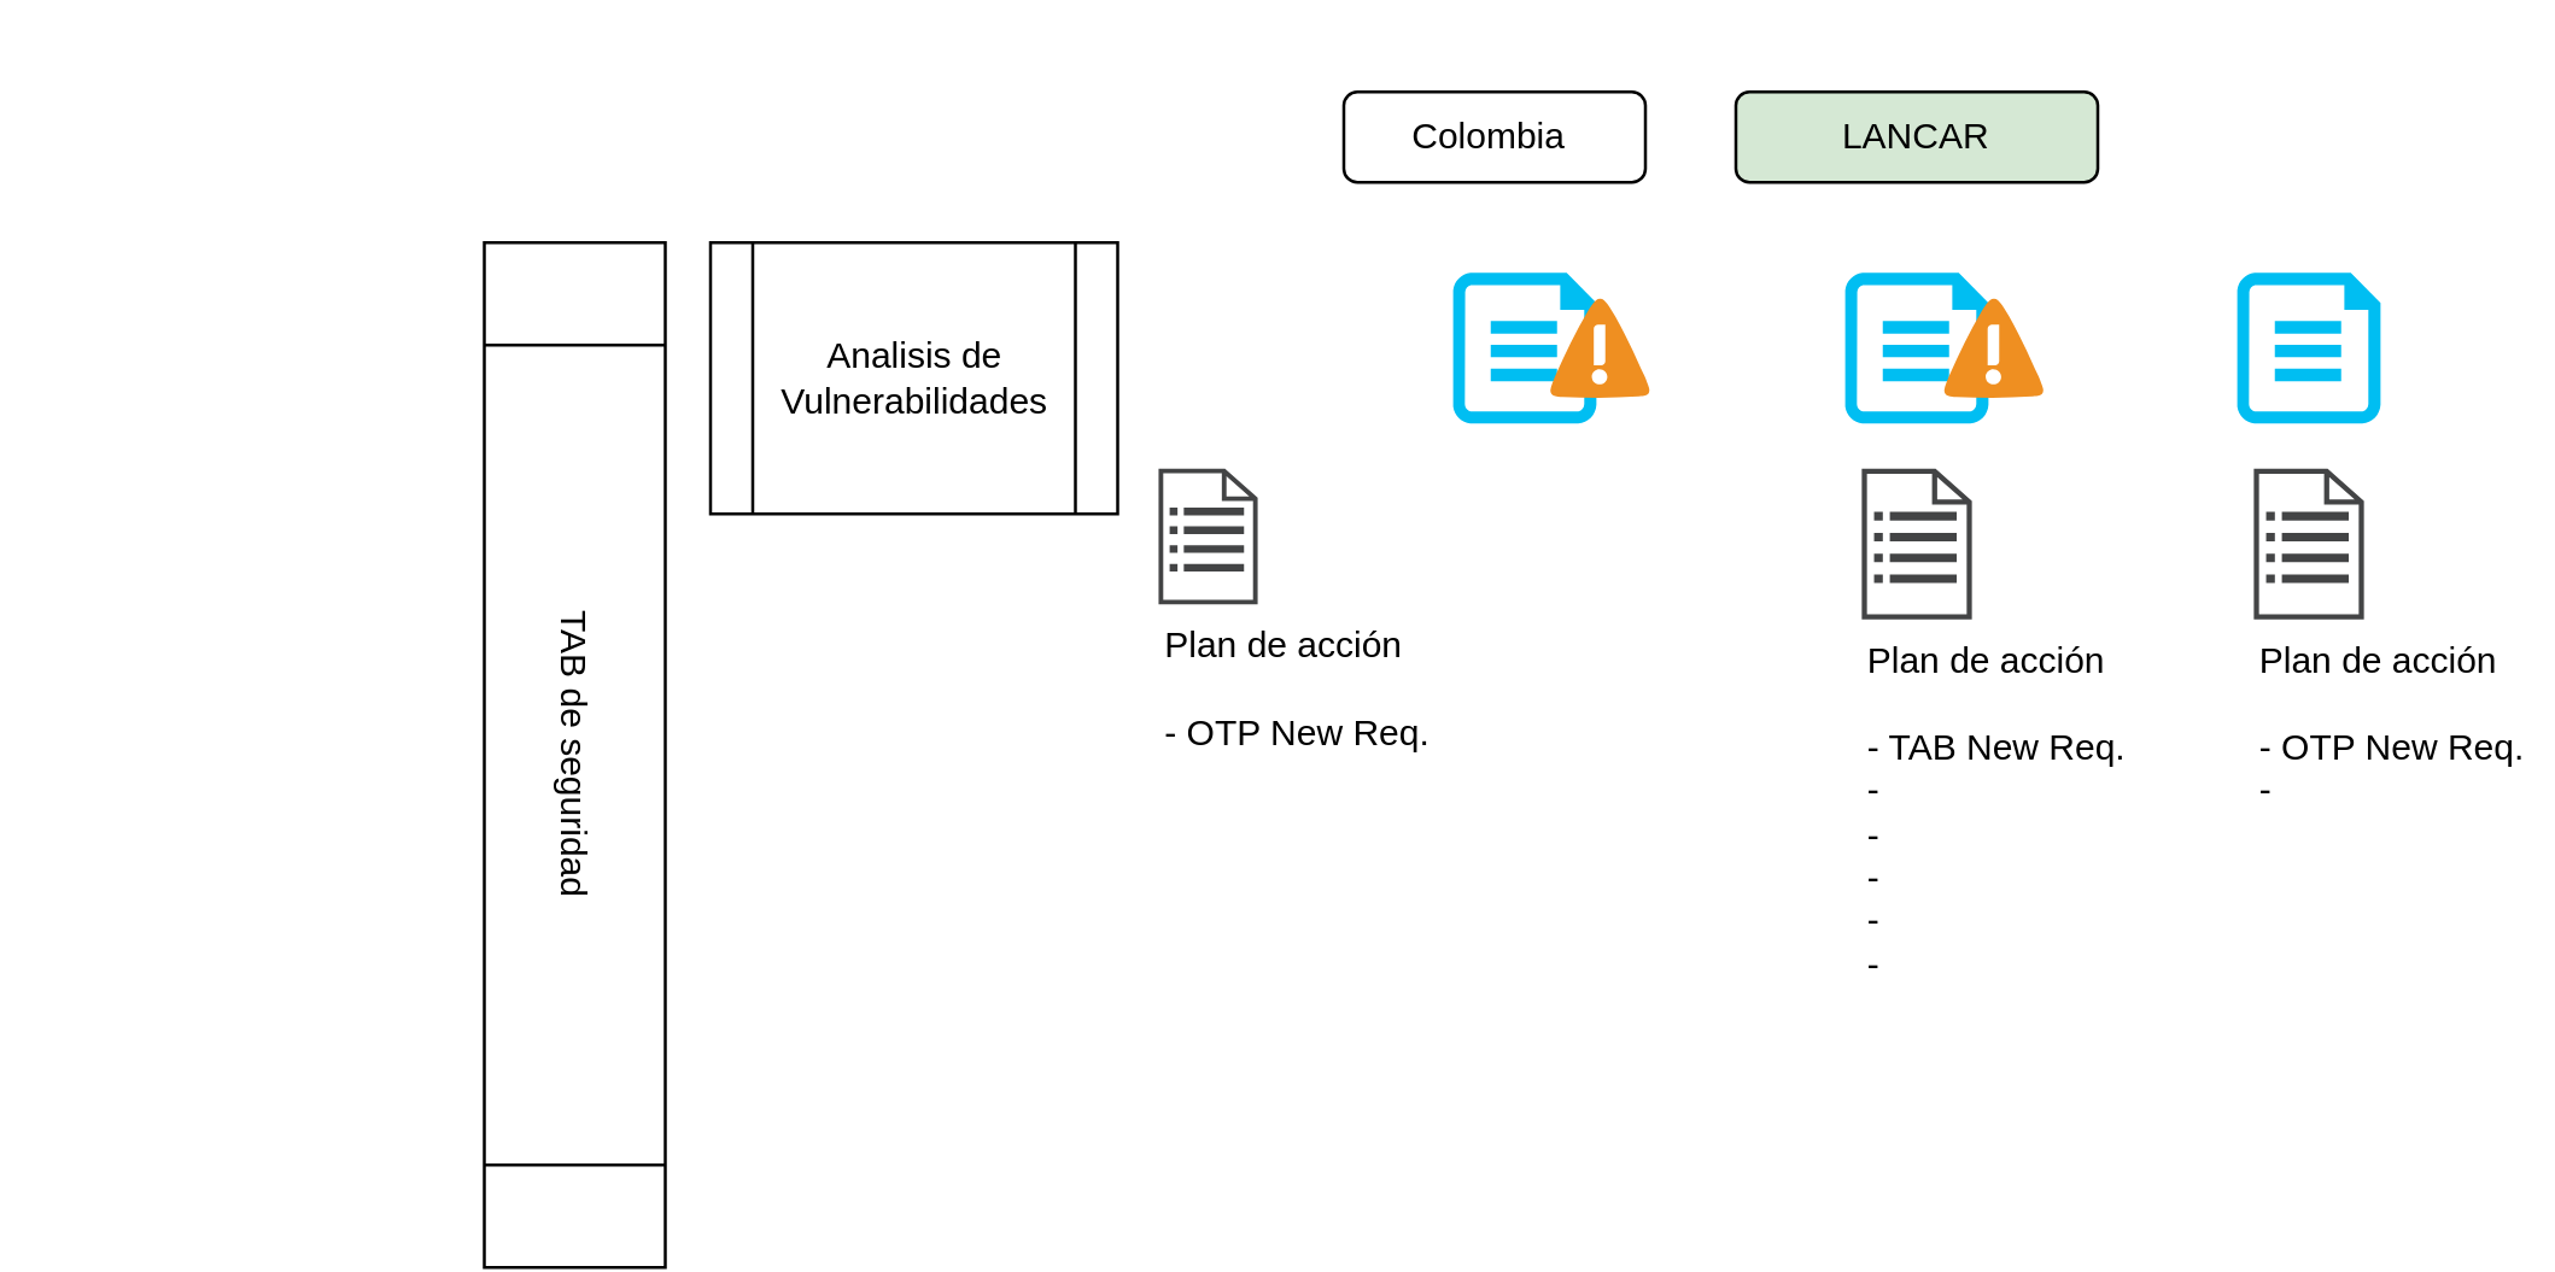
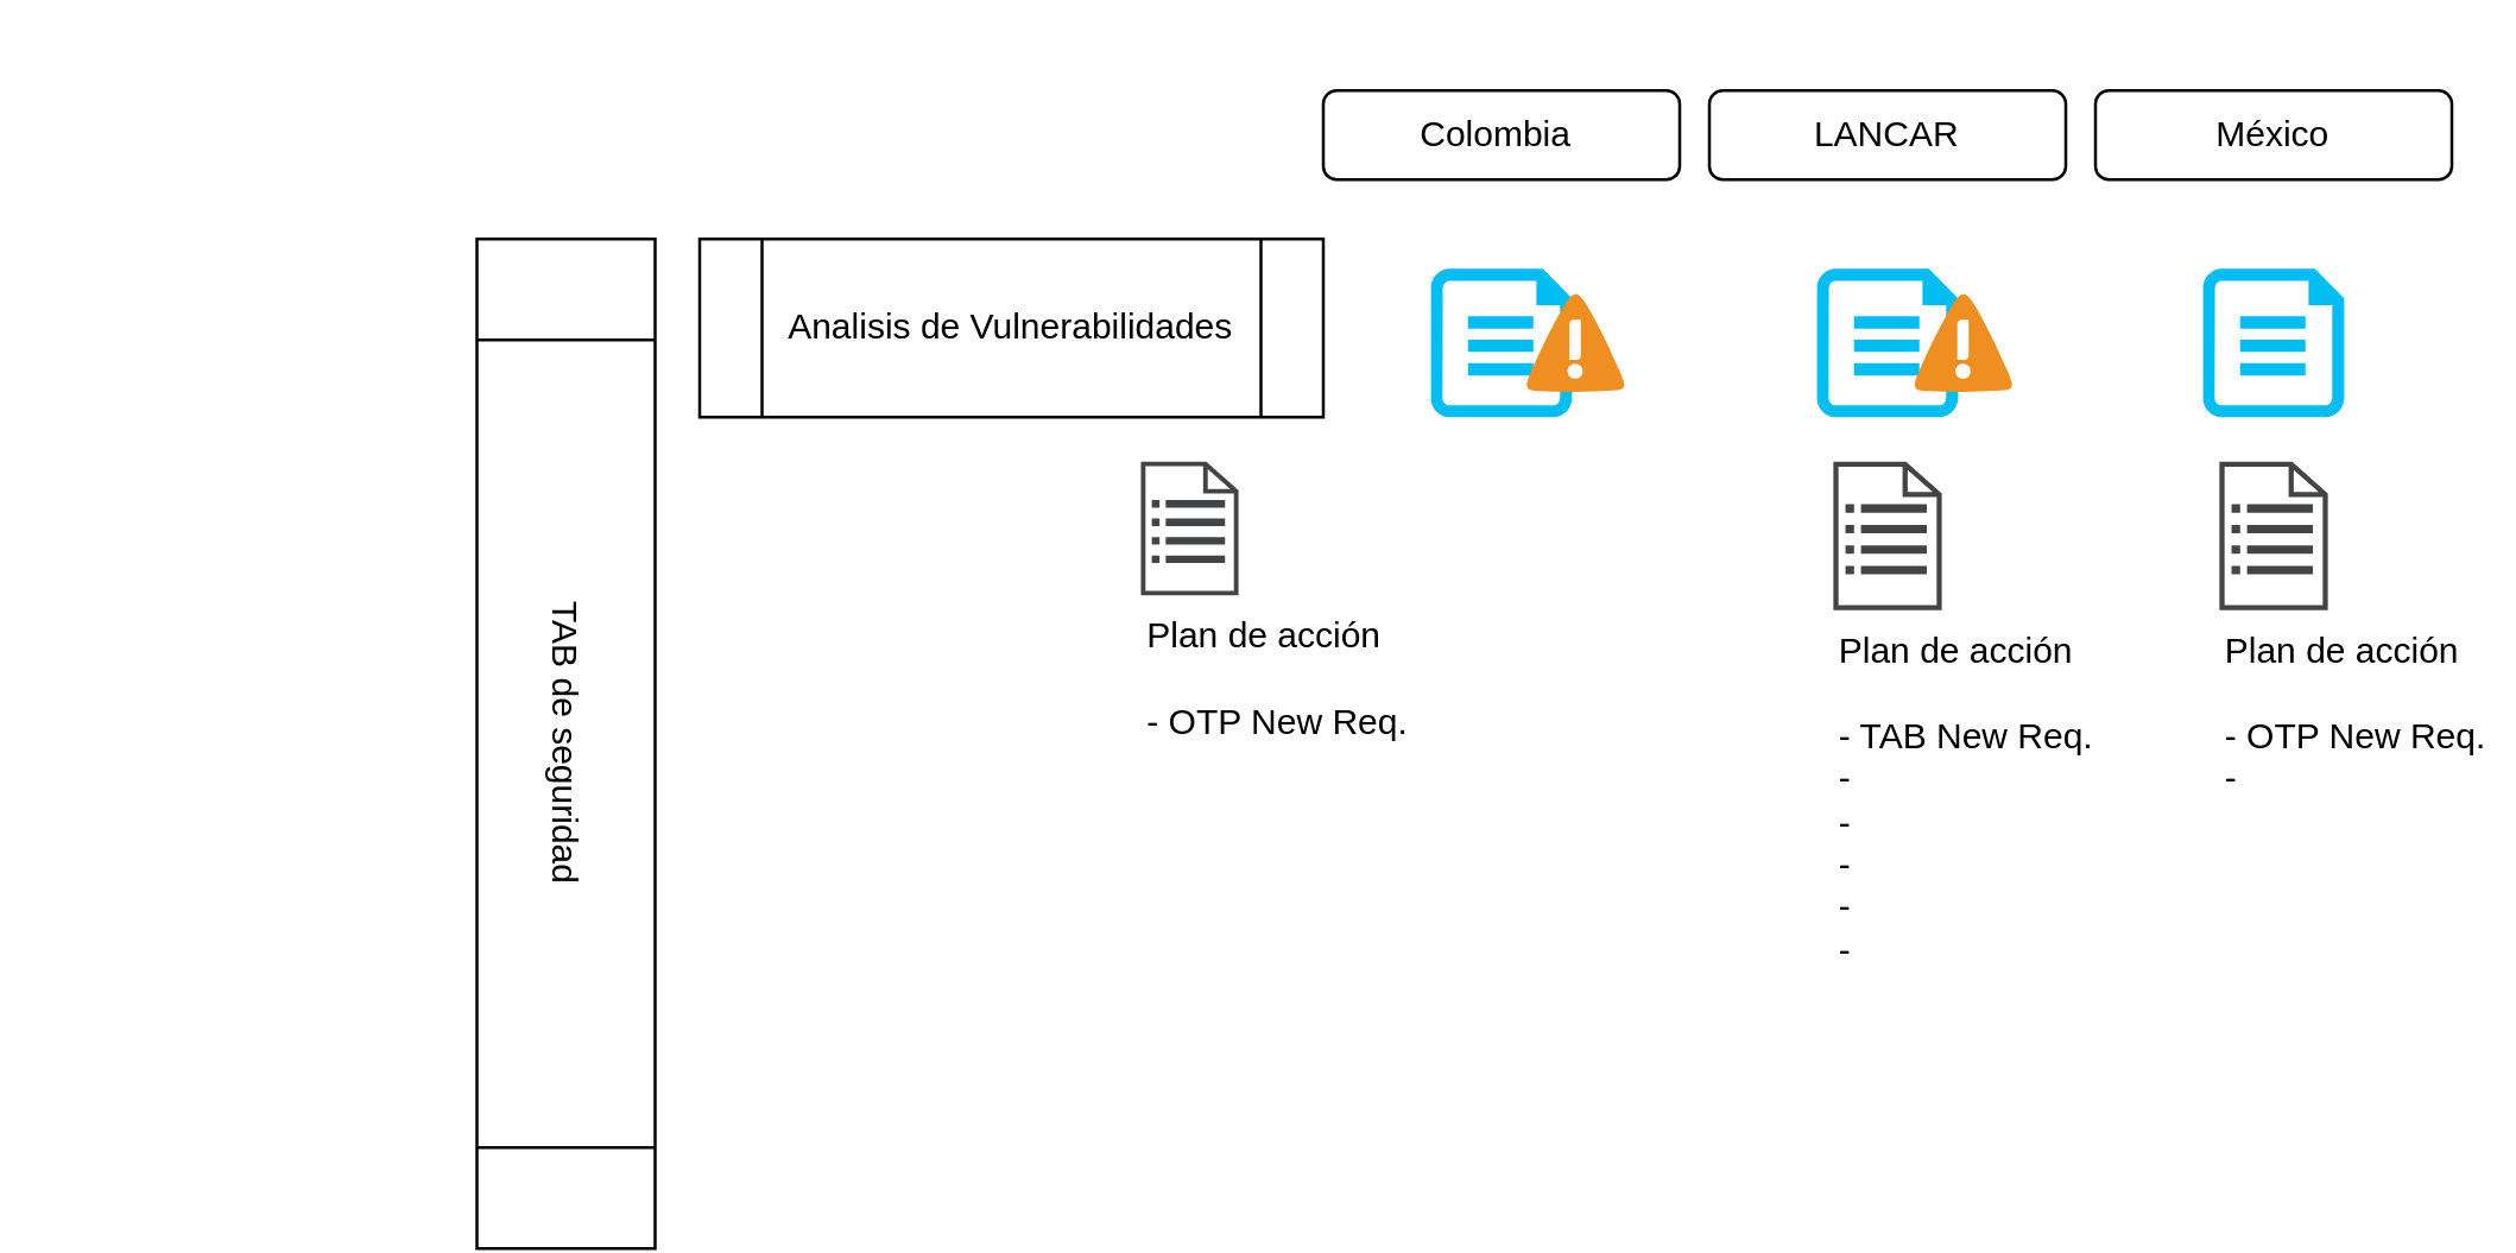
- <mxCell id="2" value="Colombia&amp;nbsp;" style="rounded=1;whiteSpace=wrap;html=1;" vertex="1" parent="1"><mxGeometry x="445" y="30" width="100" height="30" as="geometry" /></mxCell>
+ <mxCell id="2" value="Colombia&amp;nbsp;" style="rounded=1;whiteSpace=wrap;html=1;" vertex="1" parent="1"><mxGeometry x="445" y="30" width="120" height="30" as="geometry" /></mxCell>
- <mxCell id="3" value="LANCAR" style="rounded=1;whiteSpace=wrap;html=1;fillColor=#d5e8d4;" vertex="1" parent="1"><mxGeometry x="575" y="30" width="120" height="30" as="geometry" /></mxCell>
+ <mxCell id="3" value="LANCAR" style="rounded=1;whiteSpace=wrap;html=1;" vertex="1" parent="1"><mxGeometry x="575" y="30" width="120" height="30" as="geometry" /></mxCell>
+ <mxCell id="4" value="México" style="rounded=1;whiteSpace=wrap;html=1;" vertex="1" parent="1"><mxGeometry x="705" y="30" width="120" height="30" as="geometry" /></mxCell>
- <mxCell id="5" value="Analisis de Vulnerabilidades" style="shape=process;whiteSpace=wrap;html=1;backgroundOutline=1;" vertex="1" parent="1"><mxGeometry x="235" y="80" width="135" height="90" as="geometry" /></mxCell>
+ <mxCell id="5" value="Analisis de Vulnerabilidades" style="shape=process;whiteSpace=wrap;html=1;backgroundOutline=1;" vertex="1" parent="1"><mxGeometry x="235" y="80" width="210" height="60" as="geometry" /></mxCell>
